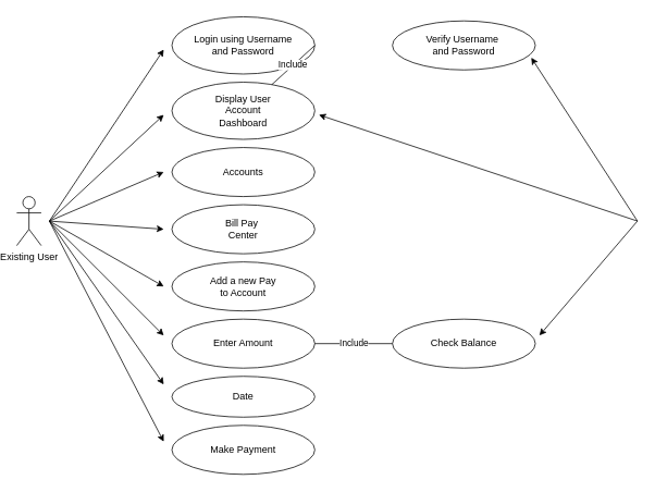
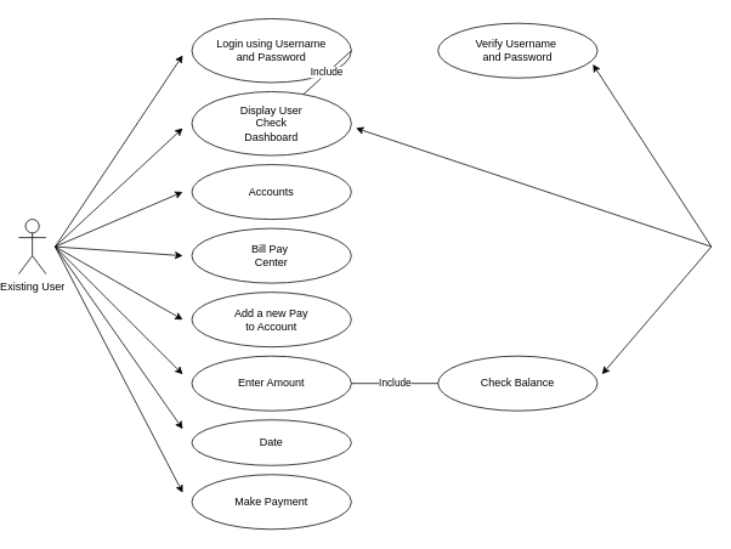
- <mxCell id="3" value="Display User&lt;br&gt;Account&lt;br&gt;Dashboard" style="ellipse;whiteSpace=wrap;html=1;" vertex="1" parent="1"><mxGeometry x="210" y="100" width="175" height="70" as="geometry" /></mxCell>
+ <mxCell id="3" value="Display User&lt;br&gt;Check&lt;br&gt;Dashboard" style="ellipse;whiteSpace=wrap;html=1;" vertex="1" parent="1"><mxGeometry x="210" y="100" width="175" height="70" as="geometry" /></mxCell>
